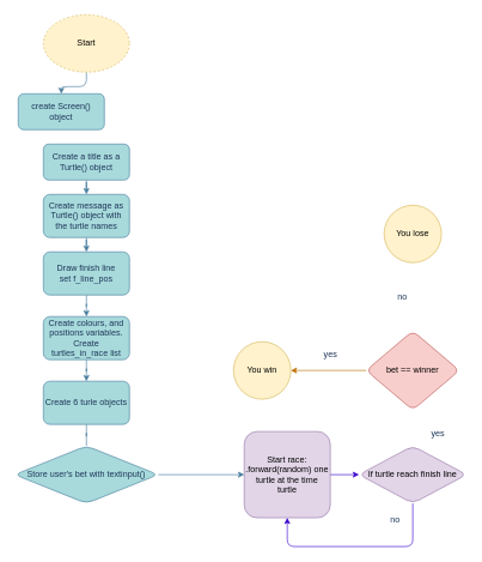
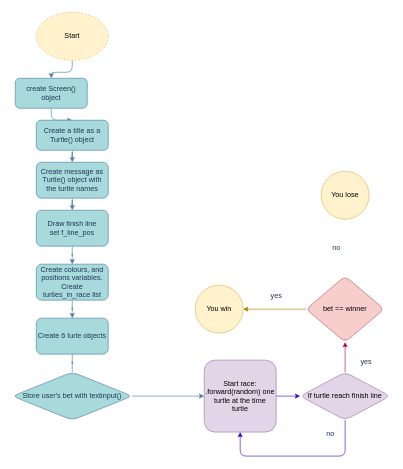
+ <mxCell id="4" value="" style="edgeStyle=orthogonalEdgeStyle;rounded=1;orthogonalLoop=1;jettySize=auto;html=1;labelBackgroundColor=none;strokeColor=#457B9D;fontColor=default;" edge="1" parent="1" source="5" target="7"><mxGeometry relative="1" as="geometry" /></mxCell>
+ <mxCell id="20" value="" style="edgeStyle=orthogonalEdgeStyle;rounded=1;orthogonalLoop=1;jettySize=auto;html=1;labelBackgroundColor=none;strokeColor=#A50040;fontColor=default;fillColor=#d80073;" edge="1" parent="1" source="21" target="23"><mxGeometry relative="1" as="geometry" /></mxCell>
